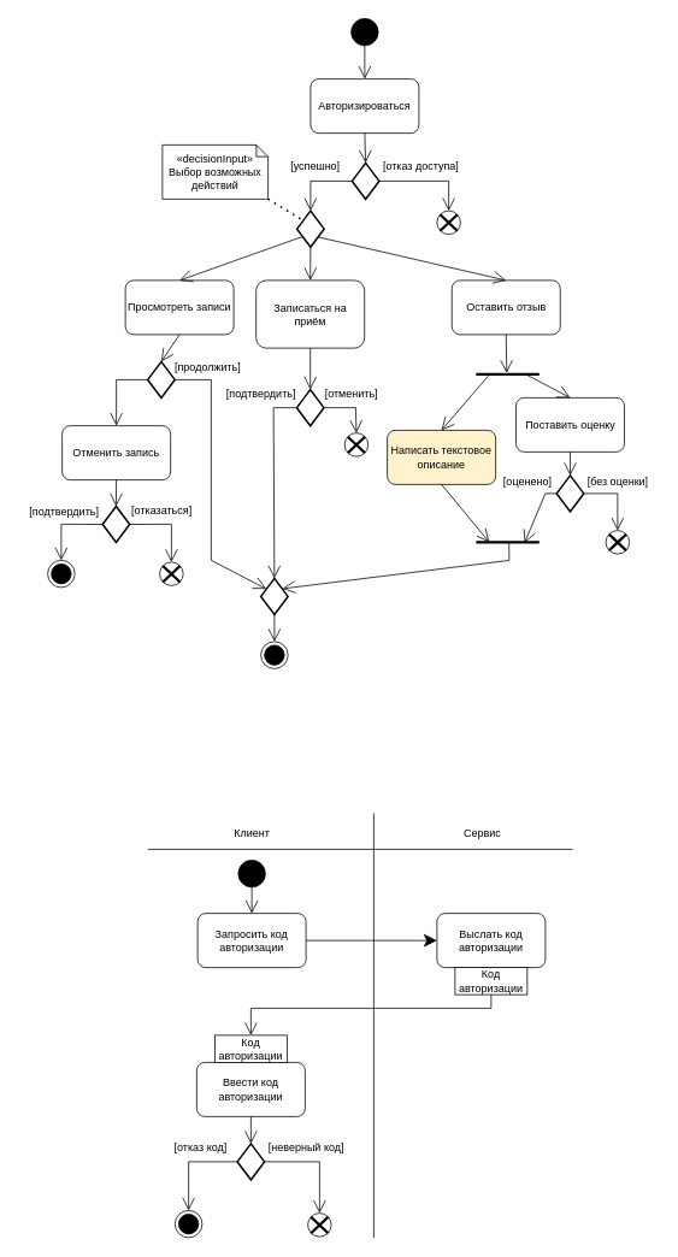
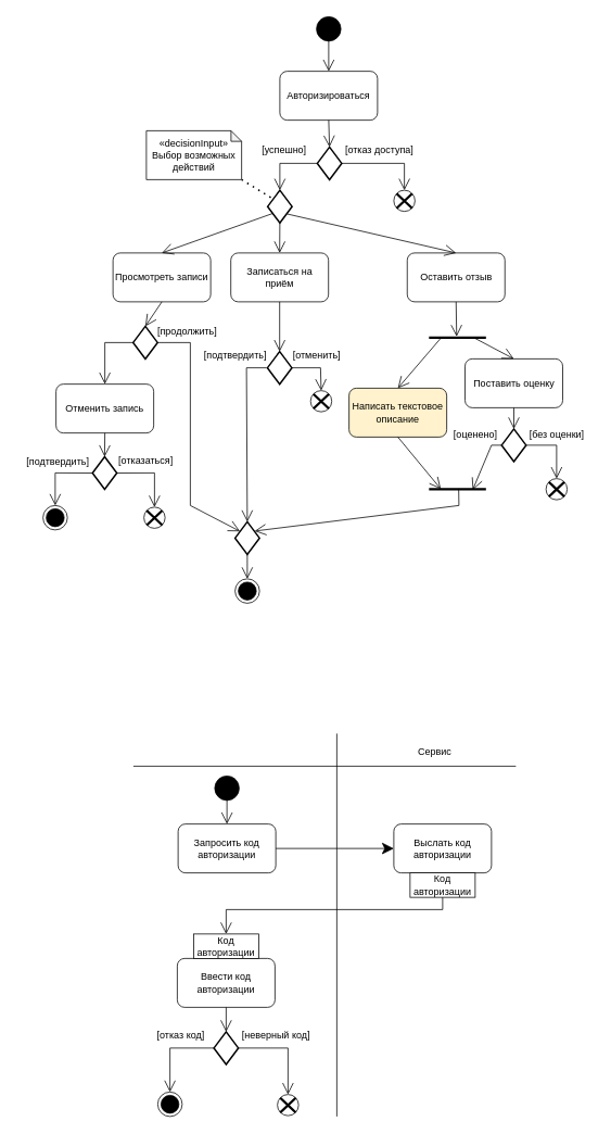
- <mxCell id="38" value="Записаться на приём" style="rounded=1;whiteSpace=wrap;html=1;" vertex="1" parent="1"><mxGeometry x="282.75" y="310" width="120" height="75" as="geometry" /></mxCell>
+ <mxCell id="38" value="Записаться на приём" style="rounded=1;whiteSpace=wrap;html=1;" vertex="1" parent="1"><mxGeometry x="282.75" y="310" width="120" height="60" as="geometry" /></mxCell>
- <mxCell id="8" value="Клиент" style="text;html=1;align=center;verticalAlign=middle;resizable=0;points=[];autosize=1;strokeColor=none;fillColor=none;" vertex="1" parent="1"><mxGeometry x="248" y="908" width="60" height="30" as="geometry" /></mxCell>
